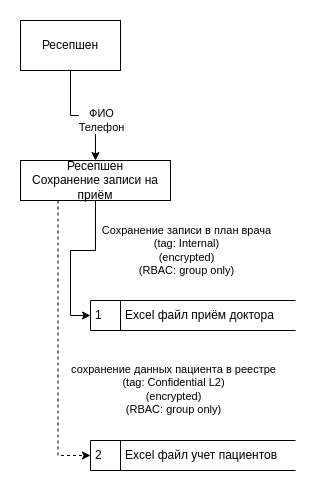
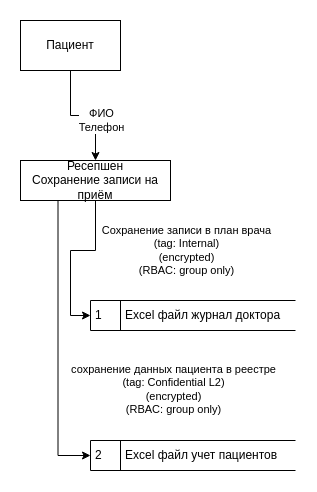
- <mxCell id="4" value="Ресепшен" style="html=1;dashed=0;whiteSpace=wrap;imageAspect=1;container=0;" parent="1" vertex="1"><mxGeometry x="20" y="20" width="100" height="50" as="geometry" /></mxCell>
+ <mxCell id="4" value="Пациент" style="html=1;dashed=0;whiteSpace=wrap;imageAspect=1;container=0;" parent="1" vertex="1"><mxGeometry x="20" y="20" width="100" height="50" as="geometry" /></mxCell>
- <mxCell id="5" value="1&lt;span style=&quot;white-space: pre;&quot;&gt;&#09;&lt;/span&gt;&amp;nbsp;Excel файл приём доктора" style="html=1;dashed=0;whiteSpace=wrap;shape=mxgraph.dfd.dataStoreID;align=left;spacingLeft=3;points=[[0,0],[0.5,0],[1,0],[0,0.5],[1,0.5],[0,1],[0.5,1],[1,1]];perimeterSpacing=0;" parent="1" vertex="1"><mxGeometry x="90" y="300" width="205" height="30" as="geometry" /></mxCell>
+ <mxCell id="5" value="1&lt;span style=&quot;white-space: pre;&quot;&gt;&#09;&lt;/span&gt;&amp;nbsp;Excel файл журнал доктора" style="html=1;dashed=0;whiteSpace=wrap;shape=mxgraph.dfd.dataStoreID;align=left;spacingLeft=3;points=[[0,0],[0.5,0],[1,0],[0,0.5],[1,0.5],[0,1],[0.5,1],[1,1]];perimeterSpacing=0;" parent="1" vertex="1"><mxGeometry x="90" y="300" width="205" height="30" as="geometry" /></mxCell>
- <mxCell id="8" style="edgeStyle=orthogonalEdgeStyle;rounded=0;orthogonalLoop=1;jettySize=auto;html=1;exitX=0.25;exitY=1;exitDx=0;exitDy=0;entryX=0;entryY=0.5;entryDx=0;entryDy=0;dashed=1;" parent="1" source="10" target="11" edge="1"><mxGeometry relative="1" as="geometry" /></mxCell>
+ <mxCell id="8" style="edgeStyle=orthogonalEdgeStyle;rounded=0;orthogonalLoop=1;jettySize=auto;html=1;exitX=0.25;exitY=1;exitDx=0;exitDy=0;entryX=0;entryY=0.5;entryDx=0;entryDy=0;" parent="1" source="10" target="11" edge="1"><mxGeometry relative="1" as="geometry" /></mxCell>
